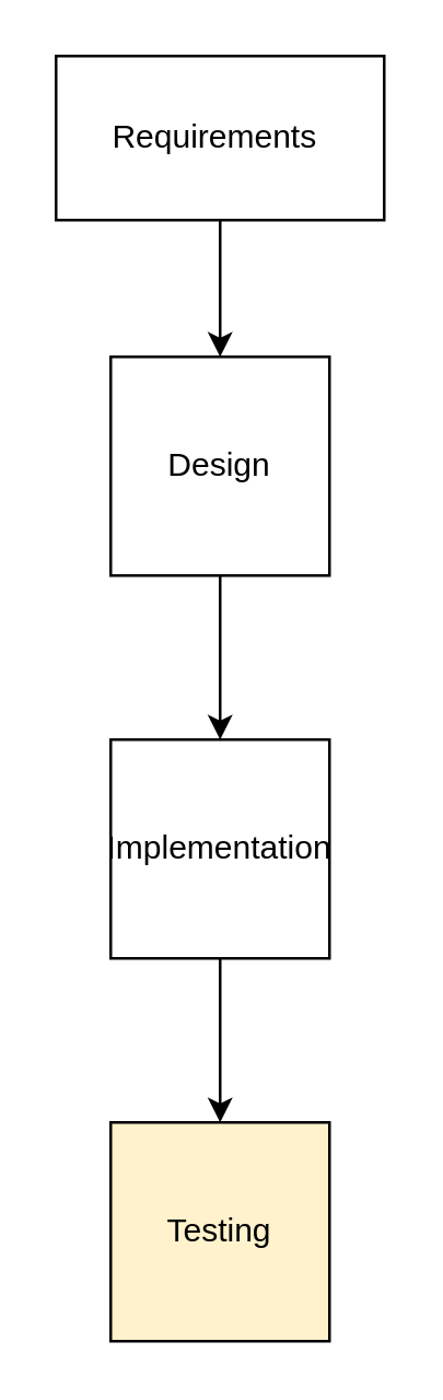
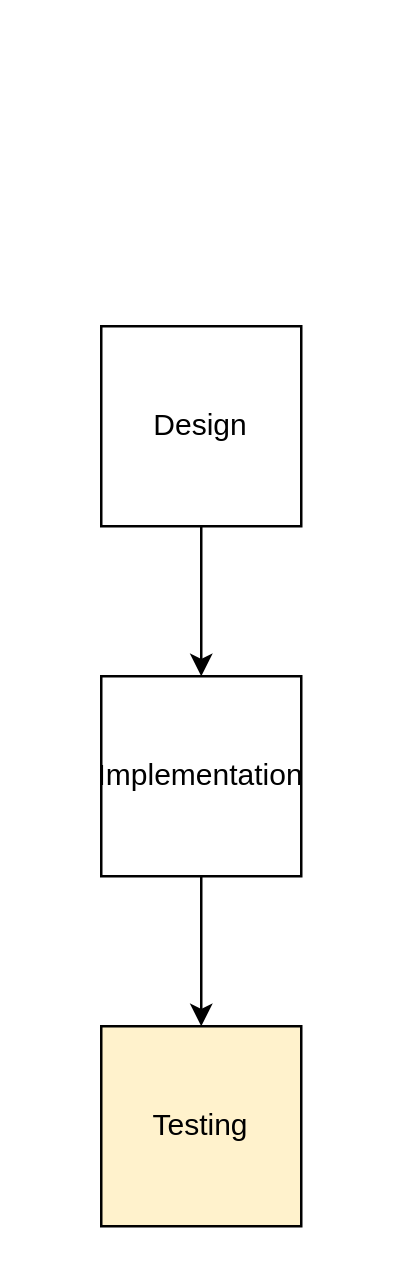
- <mxCell id="3" value="Requirements&amp;nbsp;" style="rounded=0;whiteSpace=wrap;html=1;" vertex="1" parent="1"><mxGeometry x="20" y="20" width="120" height="60" as="geometry" /></mxCell>
- <mxCell id="2" style="edgeStyle=orthogonalEdgeStyle;rounded=0;orthogonalLoop=1;jettySize=auto;html=1;exitX=0.5;exitY=1;exitDx=0;exitDy=0;entryX=0.5;entryY=0;entryDx=0;entryDy=0;" edge="1" parent="1" source="3" target="5"><mxGeometry relative="1" as="geometry" /></mxCell>
